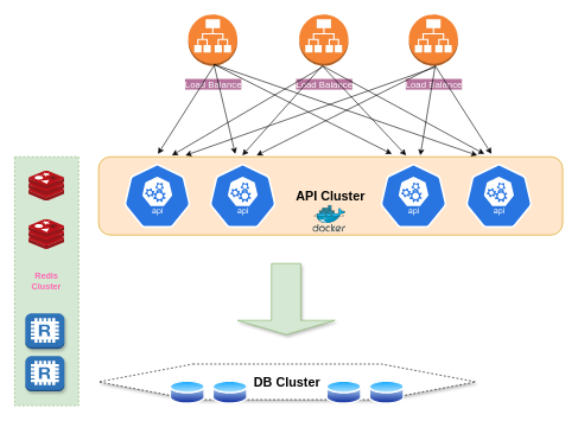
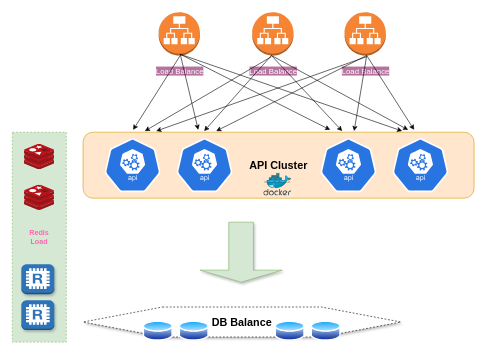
- <mxCell id="28" value="&lt;b&gt;&lt;font color=&quot;#ff66b3&quot;&gt;Redis&lt;br&gt;Cluster&lt;/font&gt;&lt;/b&gt;" style="rounded=0;whiteSpace=wrap;html=1;shadow=0;comic=0;strokeWidth=1;dashed=1;glass=0;fillColor=#d5e8d4;strokeColor=#82b366;" vertex="1" parent="1"><mxGeometry x="20" y="220" width="90" height="350" as="geometry" /></mxCell>
+ <mxCell id="28" value="&lt;b&gt;&lt;font color=&quot;#ff66b3&quot;&gt;Redis&lt;br&gt;Load&lt;/font&gt;&lt;/b&gt;" style="rounded=0;whiteSpace=wrap;html=1;shadow=0;comic=0;strokeWidth=1;dashed=1;glass=0;fillColor=#d5e8d4;strokeColor=#82b366;" vertex="1" parent="1"><mxGeometry x="20" y="220" width="90" height="350" as="geometry" /></mxCell>
- <mxCell id="22" value="&lt;h2&gt;&lt;b&gt;DB Cluster&lt;/b&gt;&lt;/h2&gt;" style="shape=hexagon;perimeter=hexagonPerimeter2;whiteSpace=wrap;html=1;rounded=0;dashed=1;shadow=1;" vertex="1" parent="1"><mxGeometry x="138" y="511.5" width="530" height="50" as="geometry" /></mxCell>
+ <mxCell id="22" value="&lt;h2&gt;&lt;b&gt;DB Balance&lt;/b&gt;&lt;/h2&gt;" style="shape=hexagon;perimeter=hexagonPerimeter2;whiteSpace=wrap;html=1;rounded=0;dashed=1;shadow=1;" vertex="1" parent="1"><mxGeometry x="138" y="511.5" width="530" height="50" as="geometry" /></mxCell>
